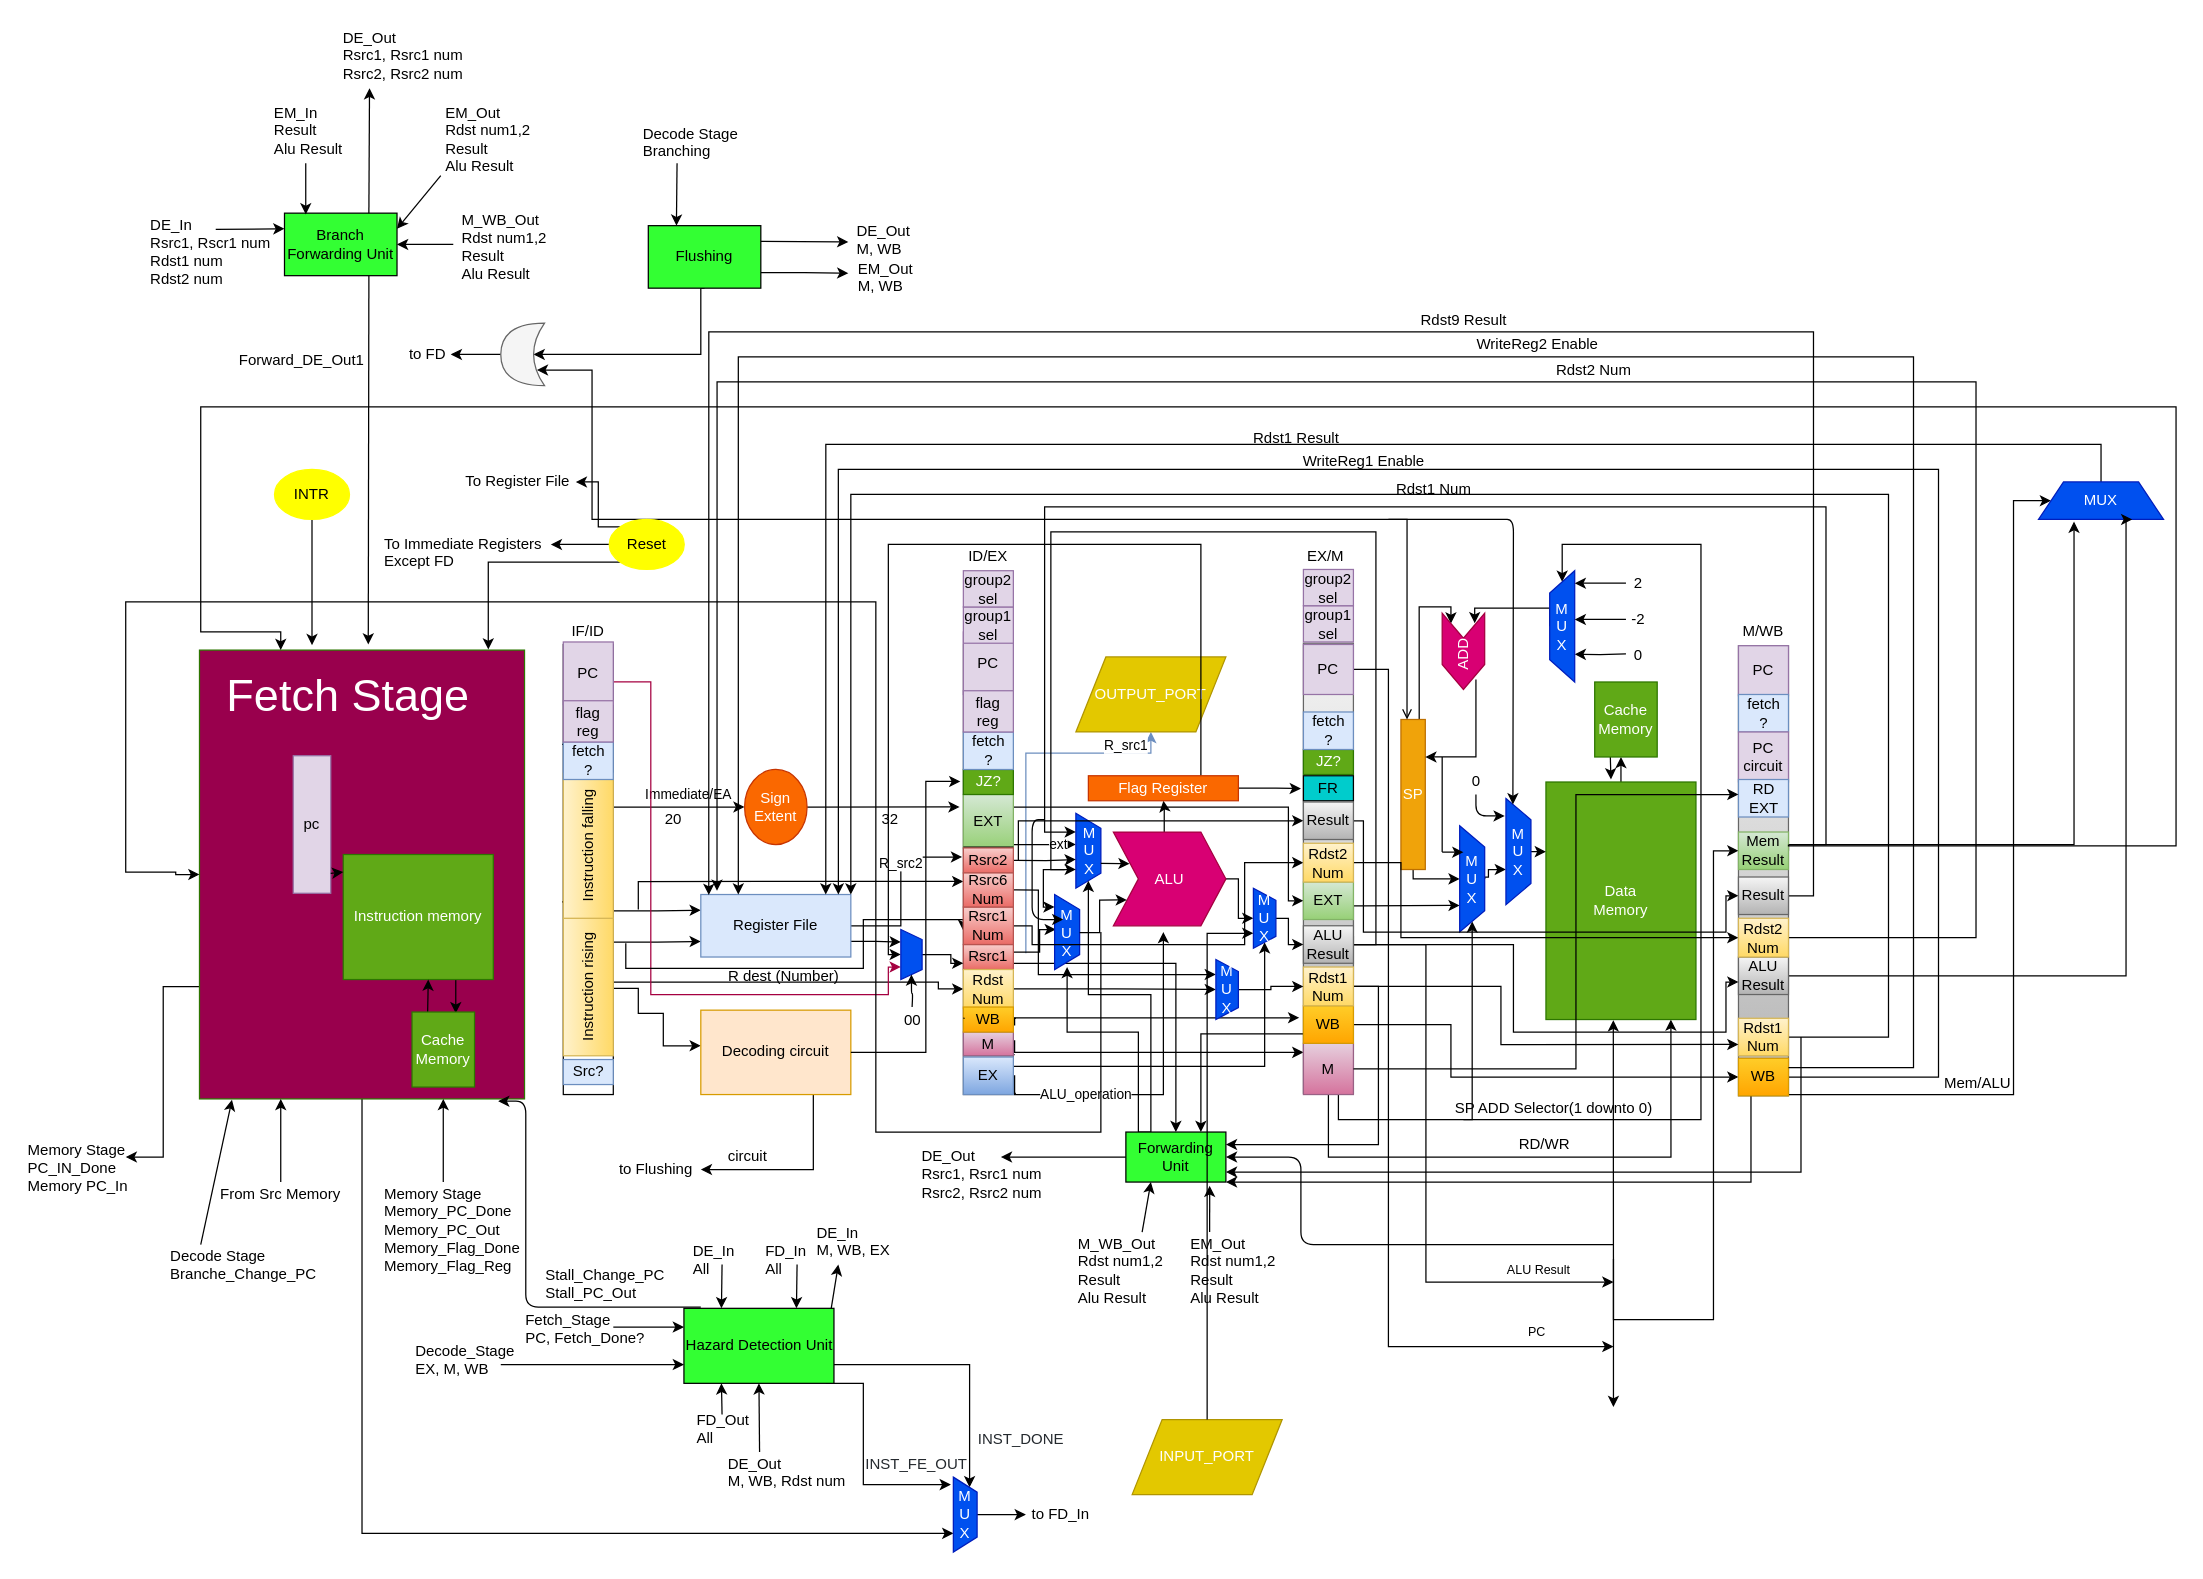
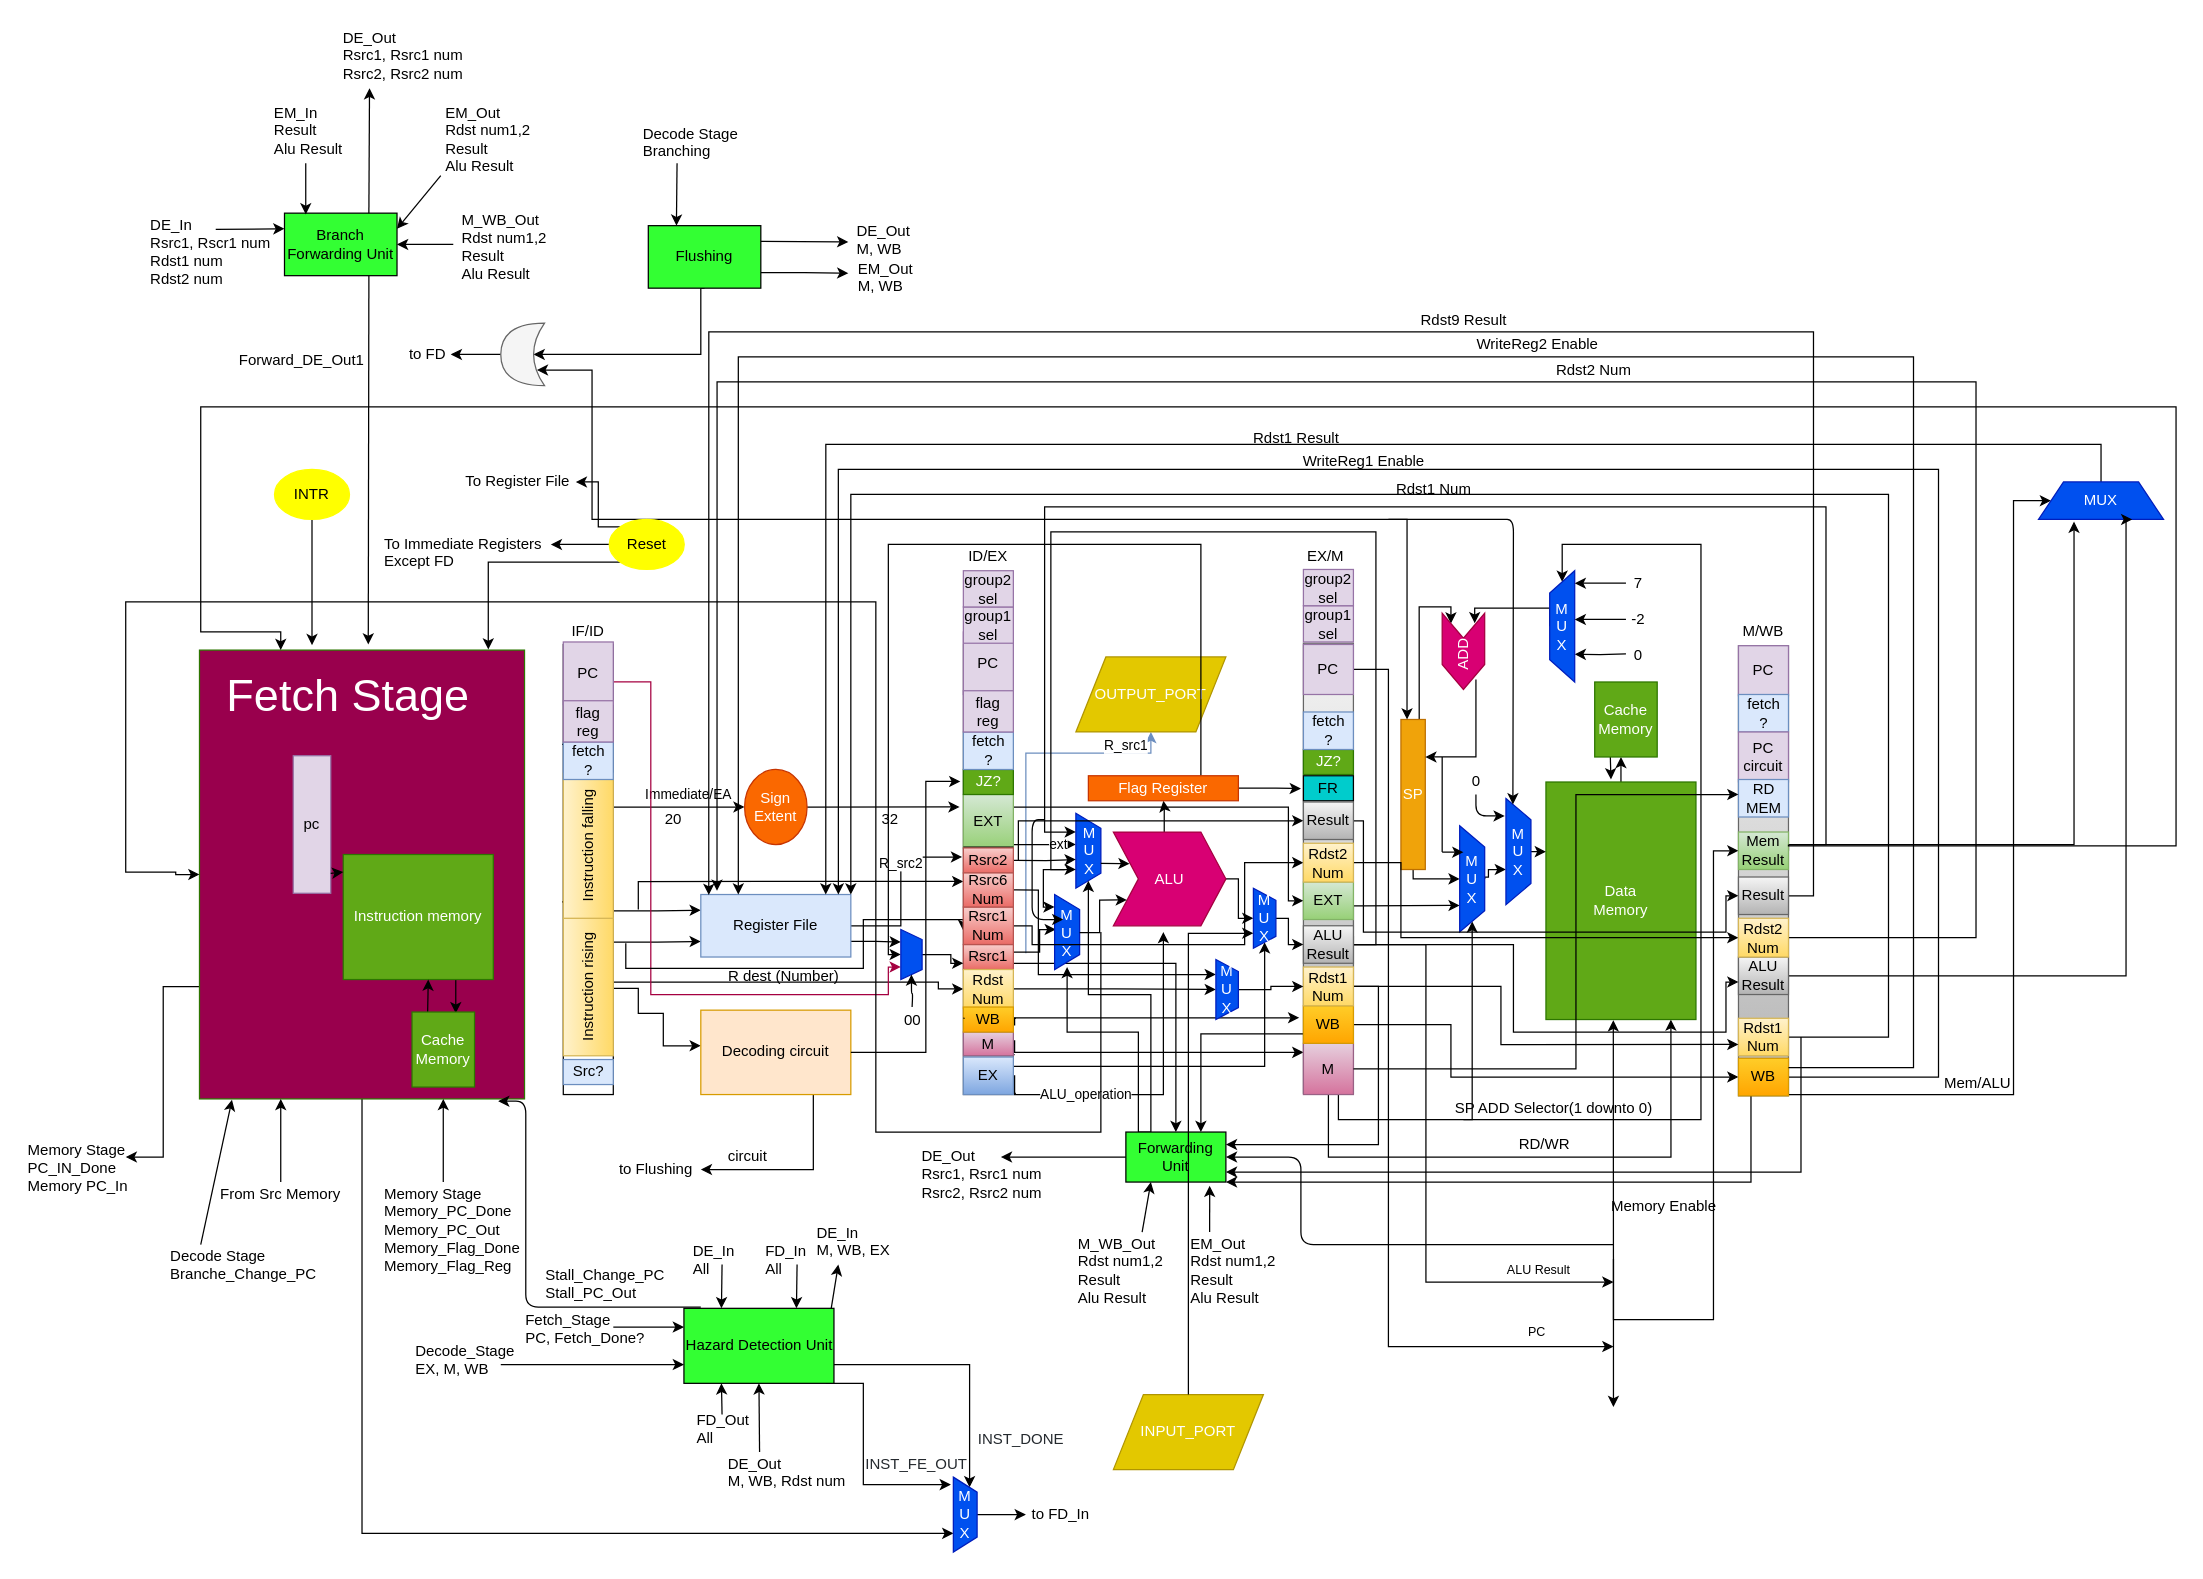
- <mxCell id="96" value="2" style="text;html=1;strokeColor=none;fillColor=none;align=center;verticalAlign=middle;whiteSpace=wrap;rounded=0;" parent="1" vertex="1"><mxGeometry x="1290" y="456" width="40" height="20" as="geometry" /></mxCell>
+ <mxCell id="96" value="7" style="text;html=1;strokeColor=none;fillColor=none;align=center;verticalAlign=middle;whiteSpace=wrap;rounded=0;" parent="1" vertex="1"><mxGeometry x="1290" y="456" width="40" height="20" as="geometry" /></mxCell>
- <mxCell id="143" style="edgeStyle=orthogonalEdgeStyle;rounded=0;orthogonalLoop=1;jettySize=auto;html=1;entryX=0;entryY=0.75;entryDx=0;entryDy=0;endArrow=open;" parent="1" source="148" target="86" edge="1"><mxGeometry relative="1" as="geometry"><Array as="points"><mxPoint x="1125" y="415" /></Array></mxGeometry></mxCell>
+ <mxCell id="143" style="edgeStyle=orthogonalEdgeStyle;rounded=0;orthogonalLoop=1;jettySize=auto;html=1;entryX=0;entryY=0.75;entryDx=0;entryDy=0;" parent="1" source="148" target="86" edge="1"><mxGeometry relative="1" as="geometry"><Array as="points"><mxPoint x="1125" y="415" /></Array></mxGeometry></mxCell>
- <mxCell id="215" value="RD&lt;br&gt;EXT" style="text;html=1;align=center;verticalAlign=middle;resizable=0;points=[];autosize=1;fillColor=#dae8fc;strokeColor=#6c8ebf;" vertex="1" parent="1"><mxGeometry x="1390" y="623" width="40" height="30" as="geometry" /></mxCell>
+ <mxCell id="215" value="RD&lt;br&gt;MEM" style="text;html=1;align=center;verticalAlign=middle;resizable=0;points=[];autosize=1;fillColor=#dae8fc;strokeColor=#6c8ebf;" vertex="1" parent="1"><mxGeometry x="1390" y="623" width="40" height="30" as="geometry" /></mxCell>
+ <mxCell id="132" value="Memory Enable" style="text;html=1;align=center;verticalAlign=middle;resizable=0;points=[];autosize=1;" parent="1" vertex="1"><mxGeometry x="1280" y="955" width="100" height="20" as="geometry" /></mxCell>
- <mxCell id="142" value="INPUT_PORT" style="shape=parallelogram;perimeter=parallelogramPerimeter;whiteSpace=wrap;html=1;fillColor=#e3c800;strokeColor=#B09500;fontColor=#ffffff;" parent="1" vertex="1"><mxGeometry x="905" y="1135" width="120" height="60" as="geometry" /></mxCell>
+ <mxCell id="142" value="INPUT_PORT" style="shape=parallelogram;perimeter=parallelogramPerimeter;whiteSpace=wrap;html=1;fillColor=#e3c800;strokeColor=#B09500;fontColor=#ffffff;" parent="1" vertex="1"><mxGeometry x="890" y="1115" width="120" height="60" as="geometry" /></mxCell>
